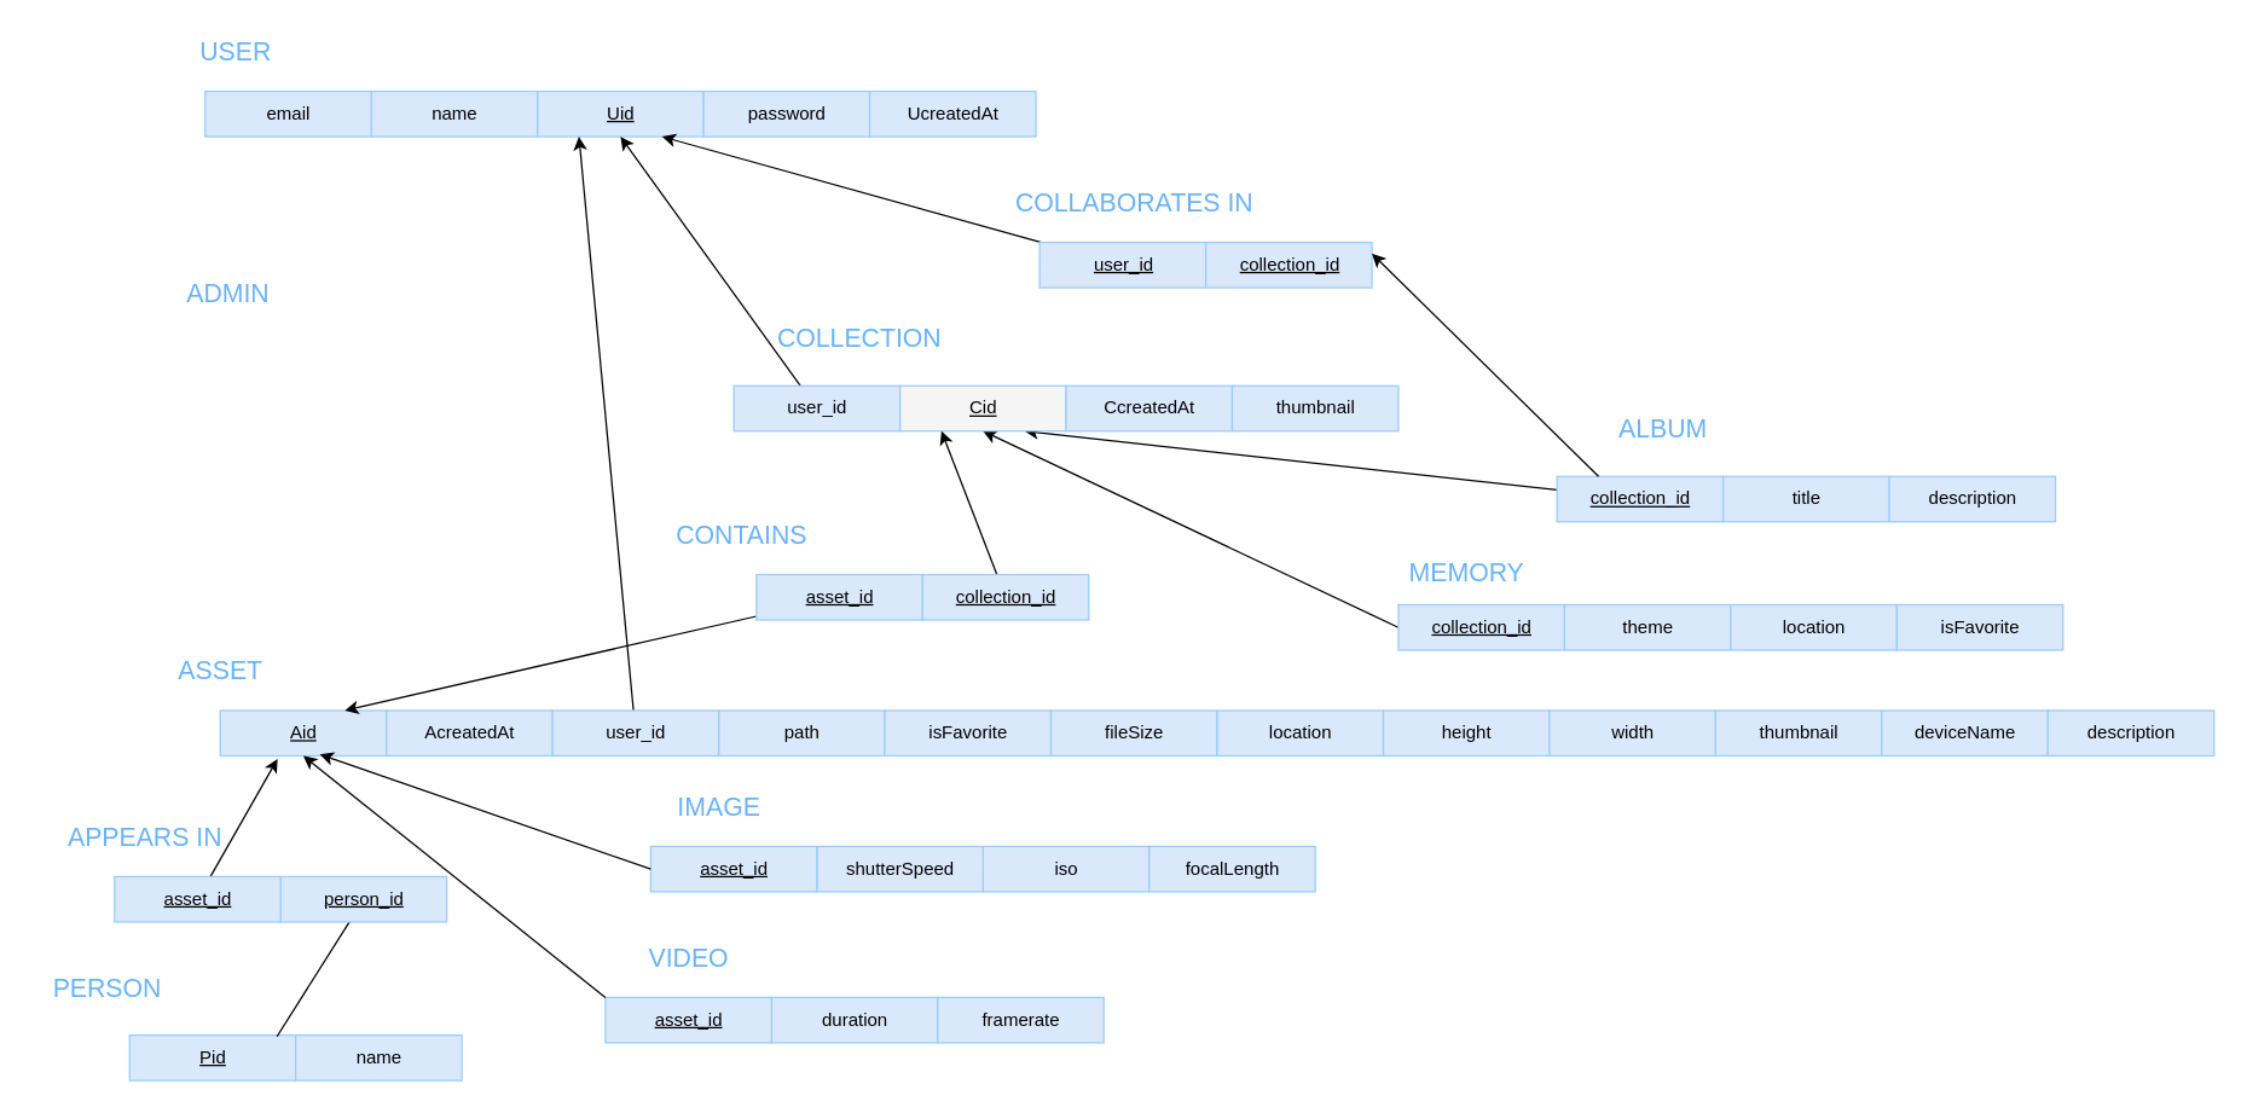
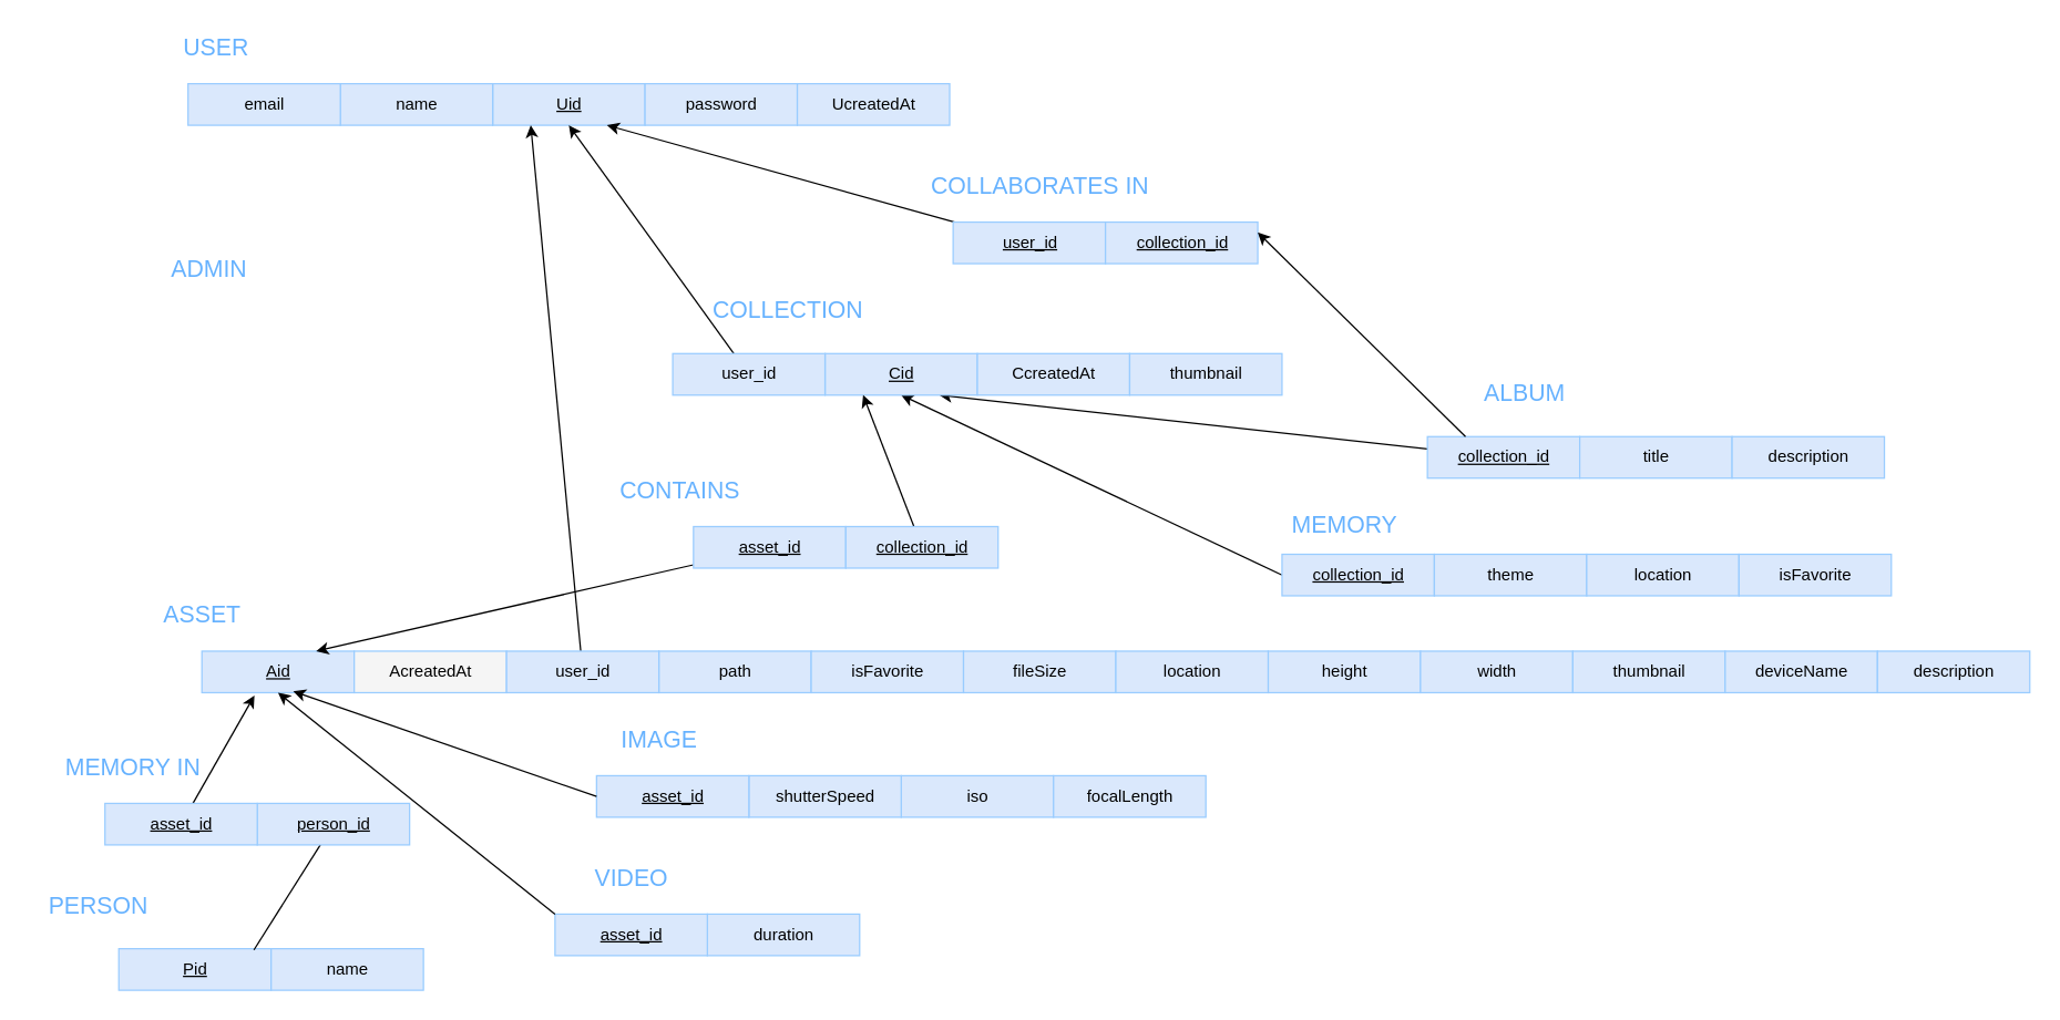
- <mxCell id="34" value="&lt;u&gt;Cid&lt;/u&gt;" style="html=1;fillColor=#f5f5f5;strokeColor=#99CCFF;" parent="1" vertex="1"><mxGeometry x="595" y="255" width="110" height="30" as="geometry" /></mxCell>
+ <mxCell id="34" value="&lt;u&gt;Cid&lt;/u&gt;" style="html=1;fillColor=#dae8fc;strokeColor=#99CCFF;" parent="1" vertex="1"><mxGeometry x="595" y="255" width="110" height="30" as="geometry" /></mxCell>
- <mxCell id="3" value="AcreatedAt" style="html=1;fillColor=#dae8fc;strokeColor=#99CCFF;" parent="1" vertex="1"><mxGeometry x="255" y="470" width="110" height="30" as="geometry" /></mxCell>
+ <mxCell id="3" value="AcreatedAt" style="html=1;fillColor=#f5f5f5;strokeColor=#99CCFF;" parent="1" vertex="1"><mxGeometry x="255" y="470" width="110" height="30" as="geometry" /></mxCell>
- <mxCell id="38" value="APPEARS IN" style="text;html=1;align=center;verticalAlign=middle;resizable=0;points=[];autosize=1;strokeColor=none;fillColor=none;fontSize=17;fontColor=#66B2FF;" parent="1" vertex="1"><mxGeometry x="30" y="540" width="130" height="30" as="geometry" /></mxCell>
+ <mxCell id="38" value="MEMORY IN" style="text;html=1;align=center;verticalAlign=middle;resizable=0;points=[];autosize=1;strokeColor=none;fillColor=none;fontSize=17;fontColor=#66B2FF;" parent="1" vertex="1"><mxGeometry x="30" y="540" width="130" height="30" as="geometry" /></mxCell>
- <mxCell id="25" value="framerate" style="html=1;fillColor=#dae8fc;strokeColor=#99CCFF;" parent="1" vertex="1"><mxGeometry x="620" y="660" width="110" height="30" as="geometry" /></mxCell>
